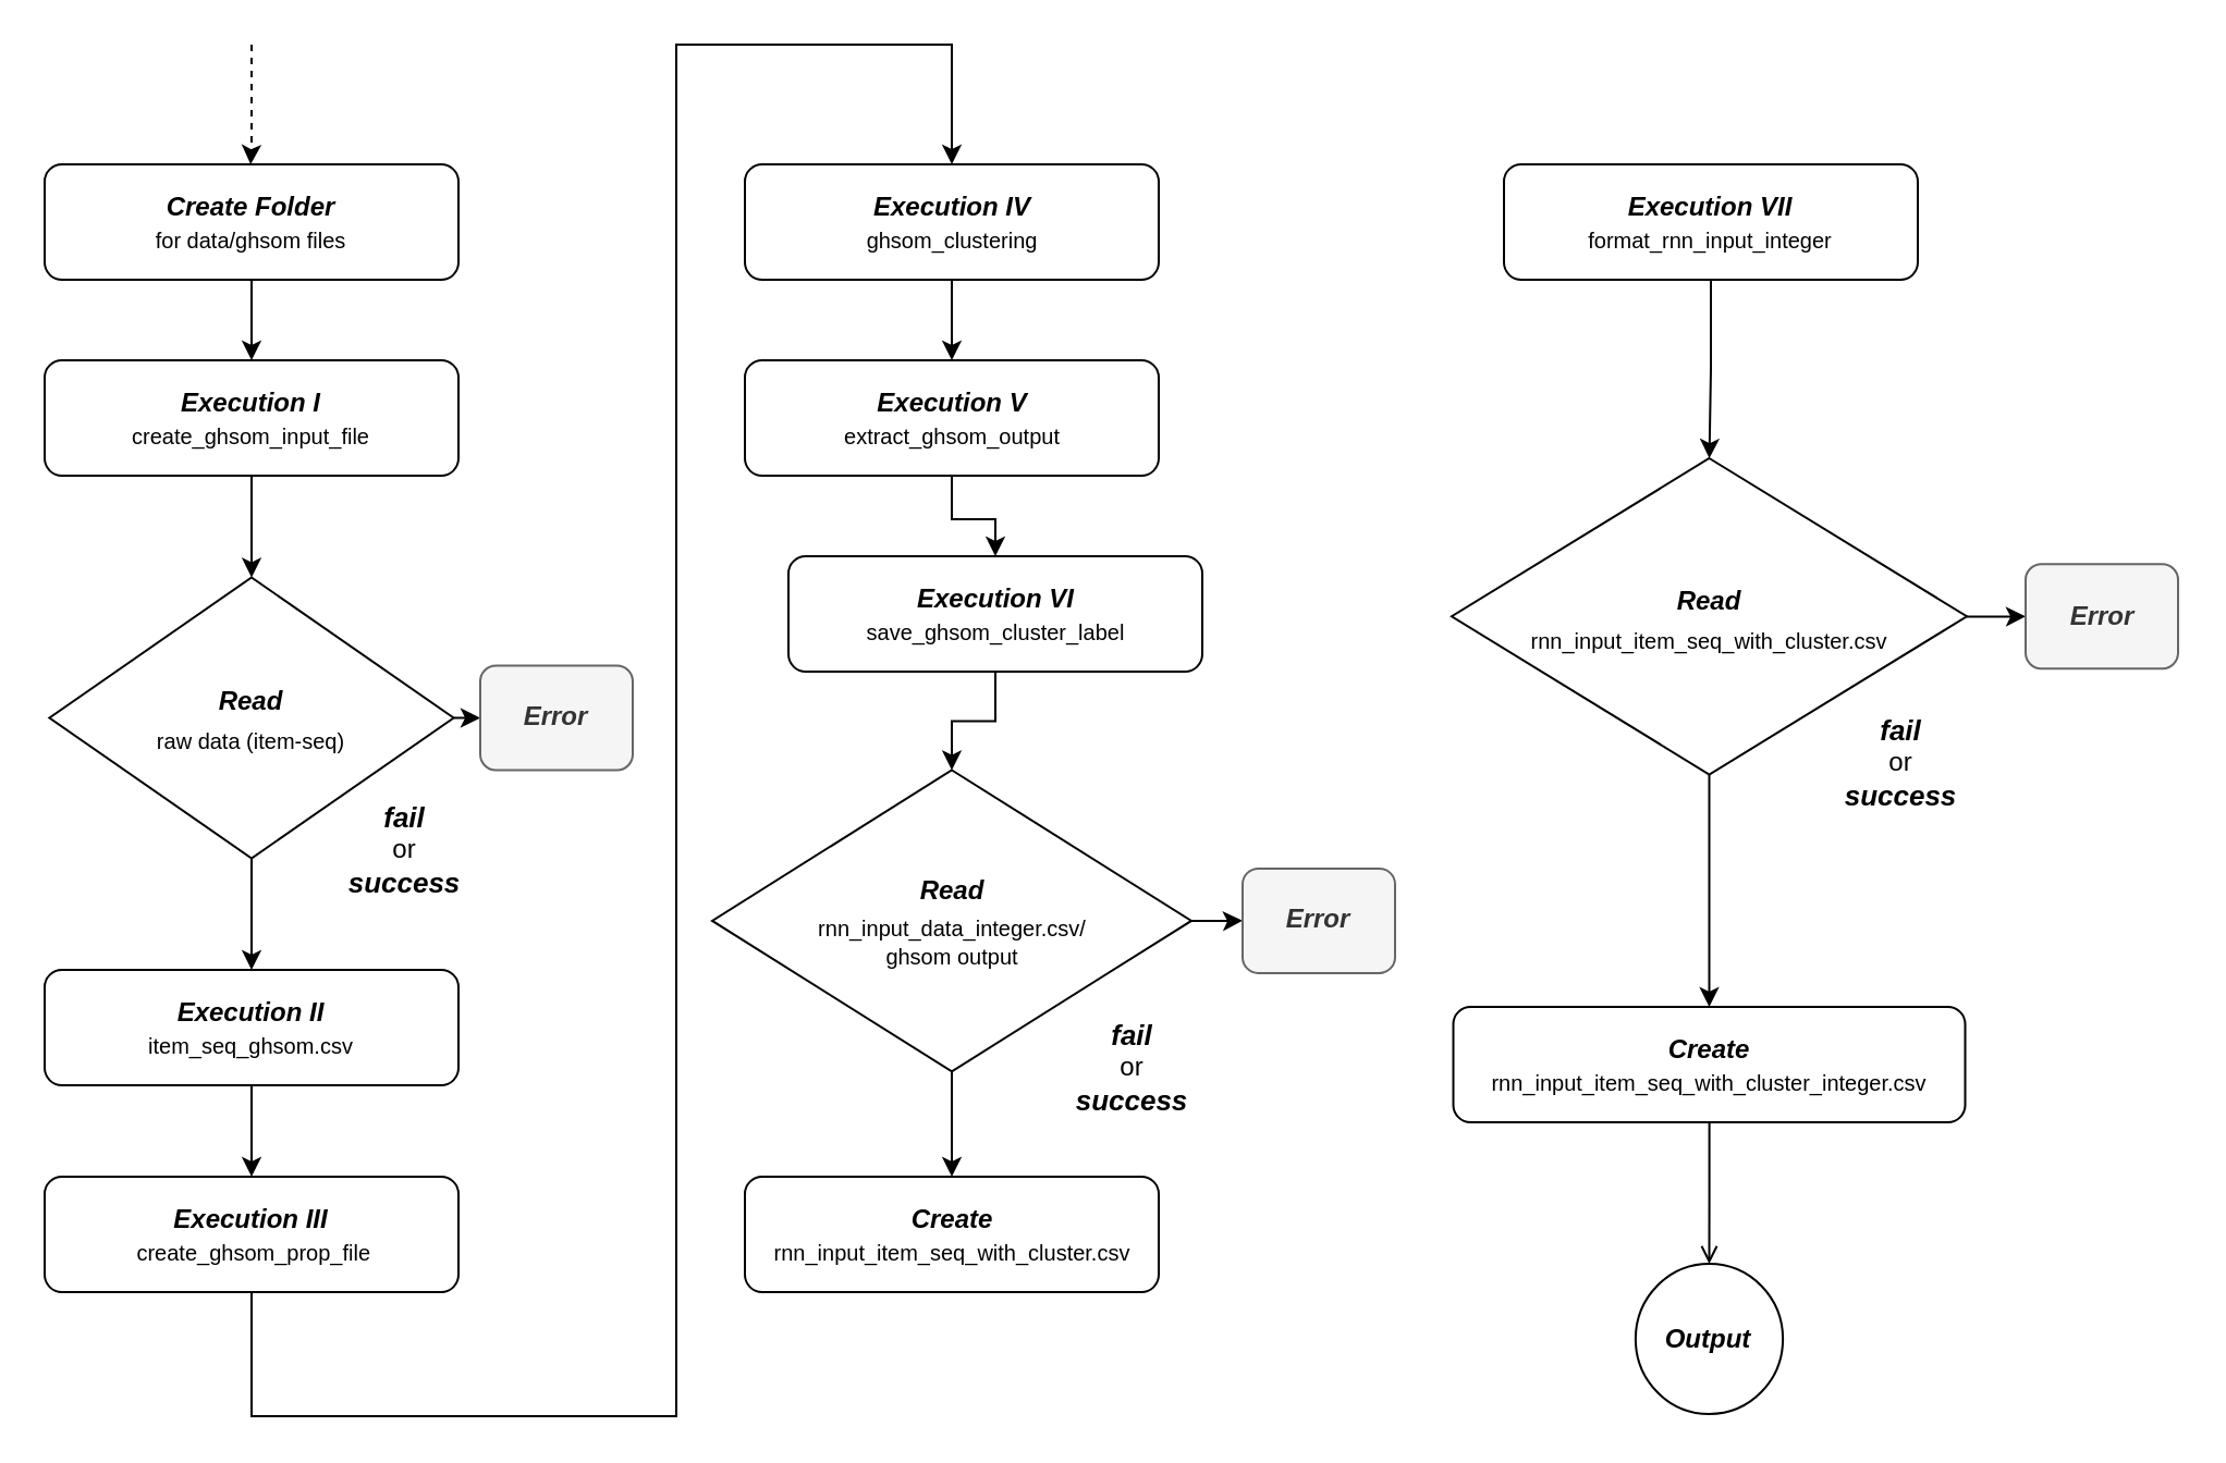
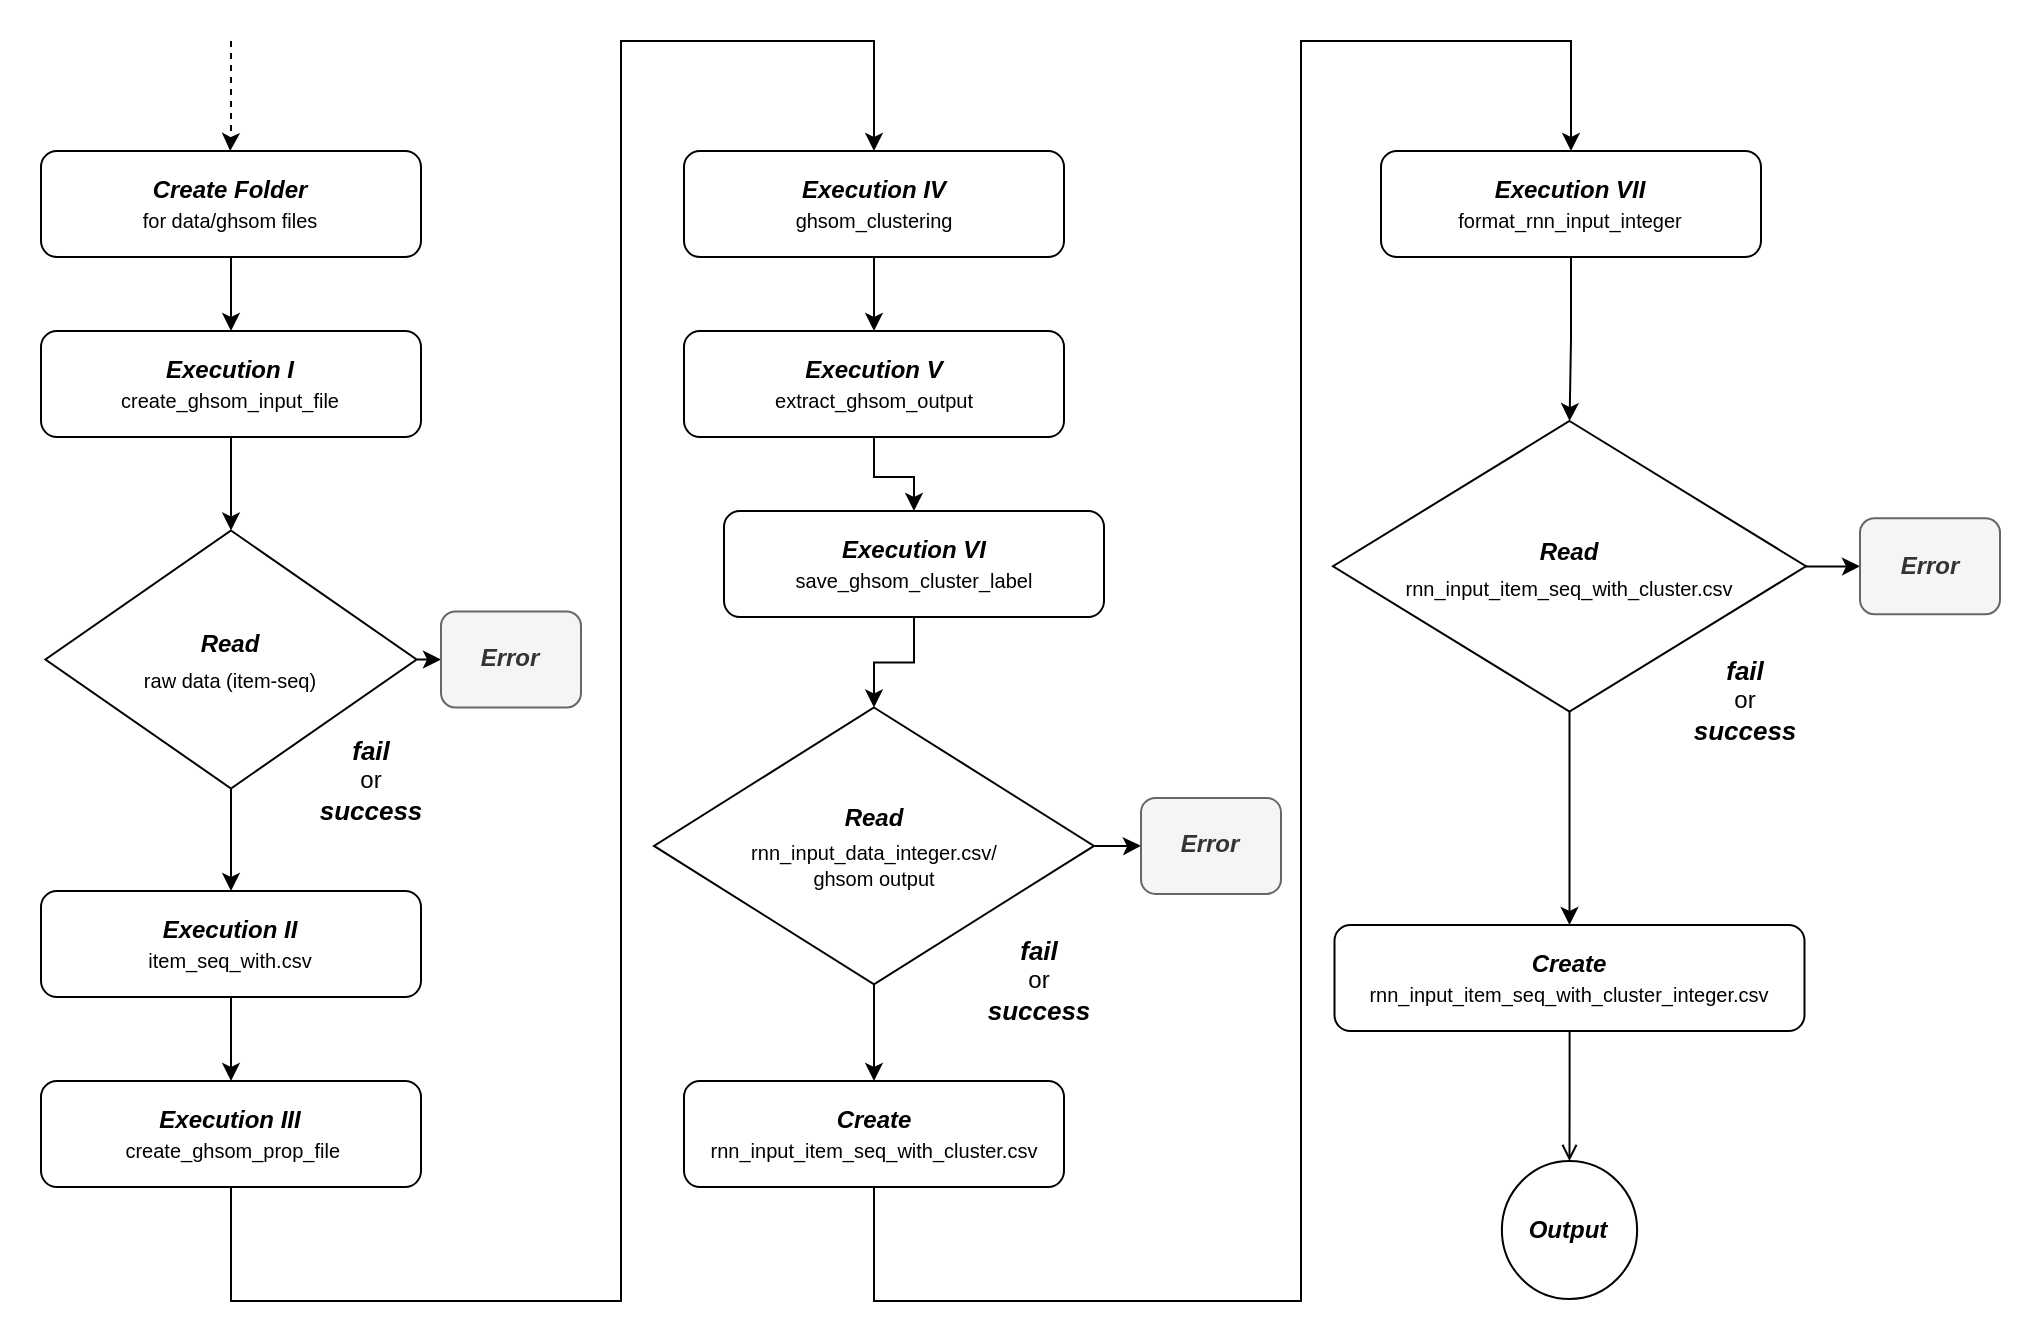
+ <mxCell id="24" style="edgeStyle=orthogonalEdgeStyle;rounded=0;orthogonalLoop=1;jettySize=auto;html=1;exitX=0.5;exitY=1;exitDx=0;exitDy=0;entryX=0.5;entryY=0;entryDx=0;entryDy=0;" parent="1" source="25" target="28" edge="1"><mxGeometry relative="1" as="geometry"><Array as="points"><mxPoint x="436" y="650" /><mxPoint x="650" y="650" /><mxPoint x="650" y="20" /><mxPoint x="785" y="20" /></Array></mxGeometry></mxCell>
- <mxCell id="10" value="&lt;b&gt;&lt;i&gt;Execution II&lt;/i&gt;&lt;/b&gt;&lt;br&gt;&lt;div&gt;&lt;span style=&quot;font-size: 10px&quot;&gt;item_seq_ghsom.csv&lt;/span&gt;&lt;br&gt;&lt;/div&gt;" style="rounded=1;whiteSpace=wrap;html=1;fontSize=12;glass=0;strokeWidth=1;shadow=0;" parent="1" vertex="1"><mxGeometry x="20" y="445" width="190" height="53" as="geometry" /></mxCell>
+ <mxCell id="10" value="&lt;b&gt;&lt;i&gt;Execution II&lt;/i&gt;&lt;/b&gt;&lt;br&gt;&lt;div&gt;&lt;span style=&quot;font-size: 10px&quot;&gt;item_seq_with.csv&lt;/span&gt;&lt;br&gt;&lt;/div&gt;" style="rounded=1;whiteSpace=wrap;html=1;fontSize=12;glass=0;strokeWidth=1;shadow=0;" parent="1" vertex="1"><mxGeometry x="20" y="445" width="190" height="53" as="geometry" /></mxCell>
